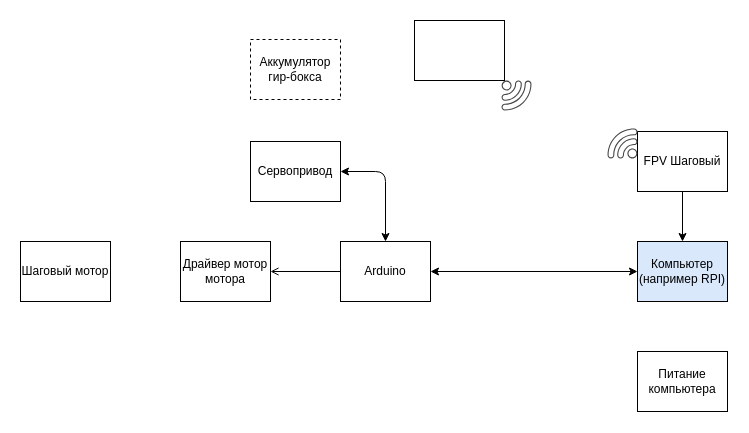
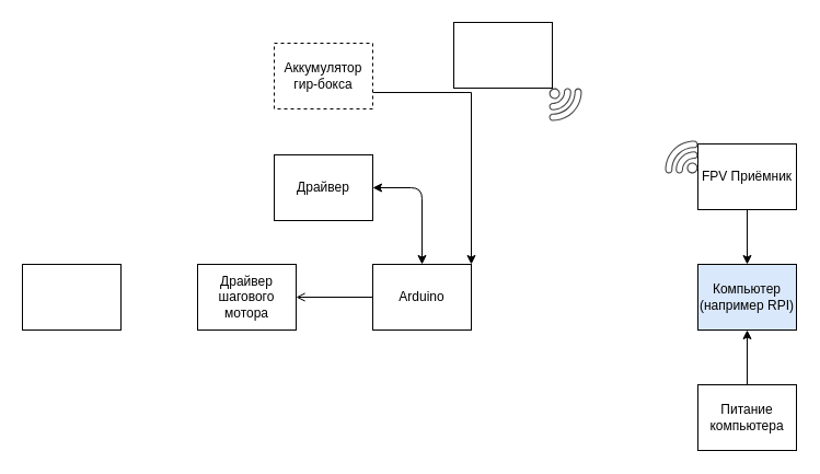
+ <mxCell id="12" style="edgeStyle=orthogonalEdgeStyle;rounded=0;orthogonalLoop=1;jettySize=auto;html=1;entryX=1;entryY=0;entryDx=0;entryDy=0;" edge="1" parent="1" source="13" target="5"><mxGeometry relative="1" as="geometry"><Array as="points"><mxPoint x="430" y="84" /></Array></mxGeometry></mxCell>
- <mxCell id="23" value="FPV Шаговый" style="text;html=1;strokeColor=none;fillColor=none;align=center;verticalAlign=middle;whiteSpace=wrap;rounded=0;" vertex="1" parent="1"><mxGeometry x="637" y="131" width="90" height="60" as="geometry" /></mxCell>
+ <mxCell id="23" value="FPV Приёмник" style="text;html=1;strokeColor=none;fillColor=none;align=center;verticalAlign=middle;whiteSpace=wrap;rounded=0;" vertex="1" parent="1"><mxGeometry x="637" y="131" width="90" height="60" as="geometry" /></mxCell>
- <mxCell id="3" value="Сервопривод" style="text;html=1;strokeColor=none;fillColor=none;align=center;verticalAlign=middle;whiteSpace=wrap;rounded=0;" parent="1" vertex="1"><mxGeometry x="250" y="141" width="90" height="60" as="geometry" /></mxCell>
+ <mxCell id="3" value="Драйвер" style="text;html=1;strokeColor=none;fillColor=none;align=center;verticalAlign=middle;whiteSpace=wrap;rounded=0;" parent="1" vertex="1"><mxGeometry x="250" y="141" width="90" height="60" as="geometry" /></mxCell>
- <mxCell id="10" value="Шаговый мотор" style="text;html=1;strokeColor=none;fillColor=none;align=center;verticalAlign=middle;whiteSpace=wrap;rounded=0;" parent="1" vertex="1"><mxGeometry x="20" y="241" width="90" height="60" as="geometry" /></mxCell>
- <mxCell id="7" value="Драйвер мотор мотора" style="text;html=1;strokeColor=none;fillColor=none;align=center;verticalAlign=middle;whiteSpace=wrap;rounded=0;" parent="1" vertex="1"><mxGeometry x="180" y="241" width="90" height="60" as="geometry" /></mxCell>
+ <mxCell id="7" value="Драйвер шагового мотора" style="text;html=1;strokeColor=none;fillColor=none;align=center;verticalAlign=middle;whiteSpace=wrap;rounded=0;" parent="1" vertex="1"><mxGeometry x="180" y="241" width="90" height="60" as="geometry" /></mxCell>
- <mxCell id="14" value="" style="endArrow=classic;startArrow=classic;html=1;exitX=1;exitY=0.5;exitDx=0;exitDy=0;" edge="1" parent="1" source="5" target="15"><mxGeometry width="50" height="50" relative="1" as="geometry"><mxPoint x="260" y="281" as="sourcePoint" /><mxPoint x="490" y="271" as="targetPoint" /></mxGeometry></mxCell>
+ <mxCell id="17" style="edgeStyle=orthogonalEdgeStyle;rounded=0;orthogonalLoop=1;jettySize=auto;html=1;" edge="1" parent="1" source="18" target="15"><mxGeometry relative="1" as="geometry" /></mxCell>
